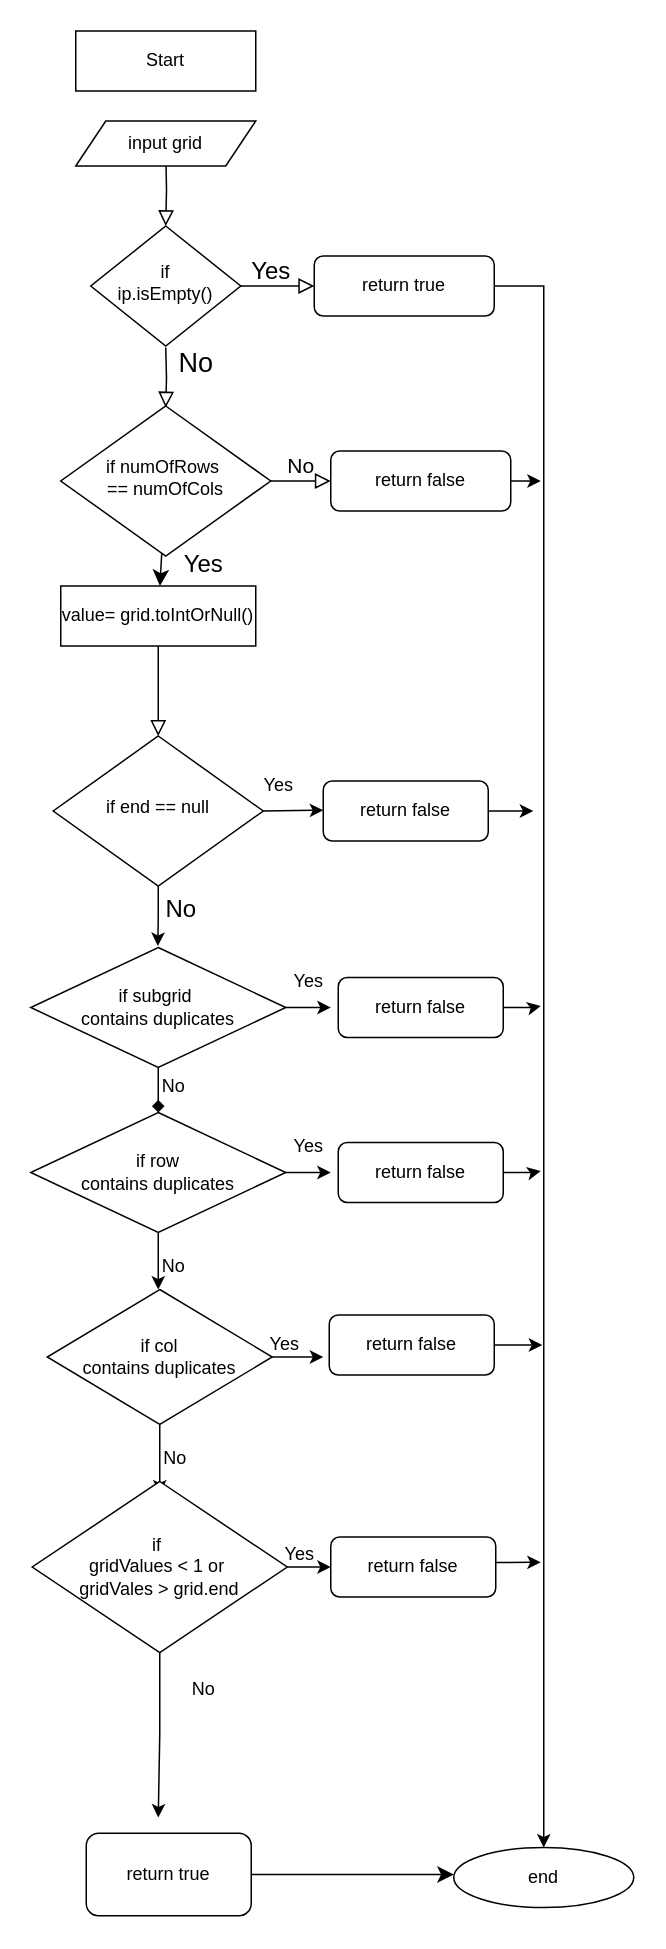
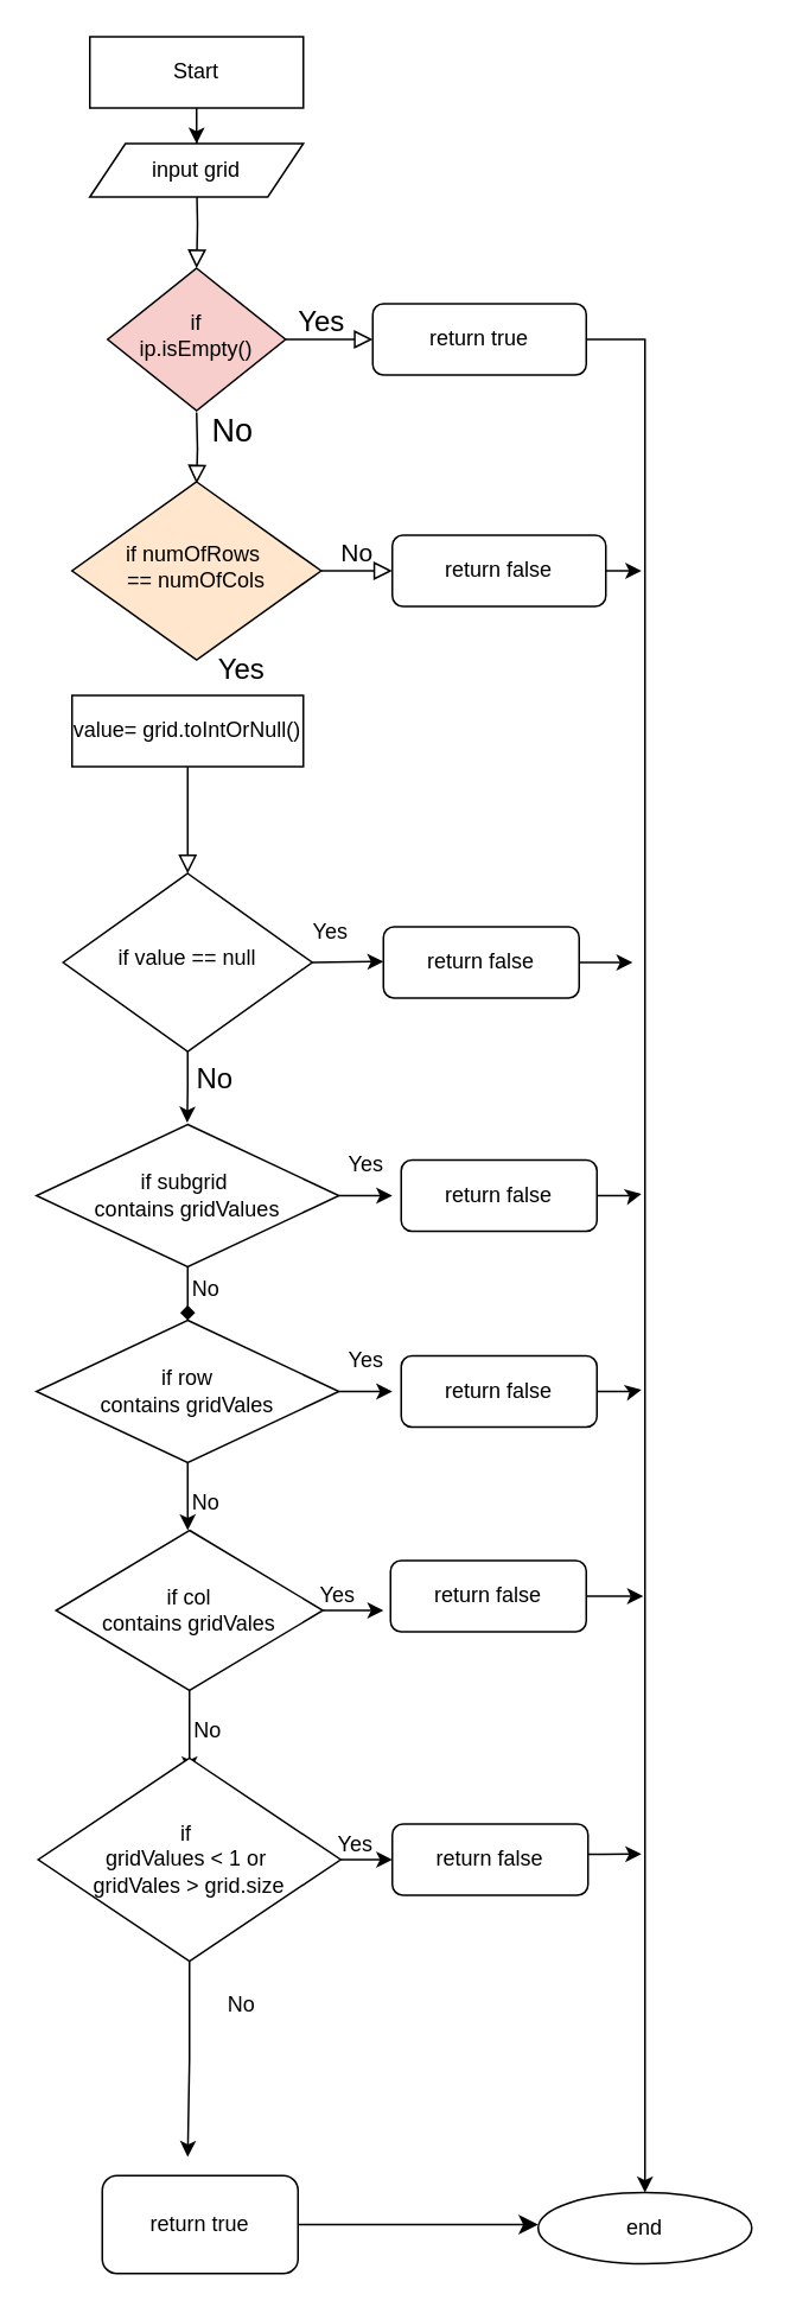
+ <mxCell id="14" value="" style="edgeStyle=orthogonalEdgeStyle;rounded=0;orthogonalLoop=1;jettySize=auto;html=1;" edge="1" parent="1" source="15" target="16"><mxGeometry relative="1" as="geometry" /></mxCell>
- <mxCell id="5" value="if&lt;div&gt;ip.isEmpty()&lt;/div&gt;" style="rhombus;whiteSpace=wrap;html=1;shadow=0;fontFamily=Helvetica;fontSize=12;align=center;strokeWidth=1;spacing=6;spacingTop=-4;" vertex="1" parent="1"><mxGeometry x="60" y="150" width="100" height="80" as="geometry" /></mxCell>
+ <mxCell id="5" value="if&lt;div&gt;ip.isEmpty()&lt;/div&gt;" style="rhombus;whiteSpace=wrap;html=1;shadow=0;fontFamily=Helvetica;fontSize=12;align=center;strokeWidth=1;spacing=6;spacingTop=-4;fillColor=#f8cecc;" vertex="1" parent="1"><mxGeometry x="60" y="150" width="100" height="80" as="geometry" /></mxCell>
- <mxCell id="11" value="if&amp;nbsp;&lt;span style=&quot;background-color: transparent; color: light-dark(rgb(0, 0, 0), rgb(255, 255, 255));&quot;&gt;numOfRows&amp;nbsp;&lt;/span&gt;&lt;div&gt;&lt;span style=&quot;background-color: transparent; color: light-dark(rgb(0, 0, 0), rgb(255, 255, 255));&quot;&gt;==&amp;nbsp;&lt;/span&gt;&lt;span style=&quot;background-color: transparent; color: light-dark(rgb(0, 0, 0), rgb(255, 255, 255));&quot;&gt;numOfCols&lt;/span&gt;&lt;/div&gt;" style="rhombus;whiteSpace=wrap;html=1;shadow=0;fontFamily=Helvetica;fontSize=12;align=center;strokeWidth=1;spacing=6;spacingTop=-4;" vertex="1" parent="1"><mxGeometry x="40" y="270" width="140" height="100" as="geometry" /></mxCell>
+ <mxCell id="11" value="if&amp;nbsp;&lt;span style=&quot;background-color: transparent; color: light-dark(rgb(0, 0, 0), rgb(255, 255, 255));&quot;&gt;numOfRows&amp;nbsp;&lt;/span&gt;&lt;div&gt;&lt;span style=&quot;background-color: transparent; color: light-dark(rgb(0, 0, 0), rgb(255, 255, 255));&quot;&gt;==&amp;nbsp;&lt;/span&gt;&lt;span style=&quot;background-color: transparent; color: light-dark(rgb(0, 0, 0), rgb(255, 255, 255));&quot;&gt;numOfCols&lt;/span&gt;&lt;/div&gt;" style="rhombus;whiteSpace=wrap;html=1;shadow=0;fontFamily=Helvetica;fontSize=12;align=center;strokeWidth=1;spacing=6;spacingTop=-4;fillColor=#ffe6cc;" vertex="1" parent="1"><mxGeometry x="40" y="270" width="140" height="100" as="geometry" /></mxCell>
- <mxCell id="10" style="edgeStyle=none;curved=1;rounded=0;orthogonalLoop=1;jettySize=auto;html=1;fontSize=12;startSize=8;endSize=8;" edge="1" parent="1" source="11" target="49"><mxGeometry relative="1" as="geometry" /></mxCell>
- <mxCell id="20" value="if end == null" style="rhombus;whiteSpace=wrap;html=1;shadow=0;fontFamily=Helvetica;fontSize=12;align=center;strokeWidth=1;spacing=6;spacingTop=-4;" vertex="1" parent="1"><mxGeometry x="35" y="490" width="140" height="100" as="geometry" /></mxCell>
+ <mxCell id="20" value="if value == null" style="rhombus;whiteSpace=wrap;html=1;shadow=0;fontFamily=Helvetica;fontSize=12;align=center;strokeWidth=1;spacing=6;spacingTop=-4;" vertex="1" parent="1"><mxGeometry x="35" y="490" width="140" height="100" as="geometry" /></mxCell>
- <mxCell id="26" value="if subgrid&amp;nbsp;&lt;div&gt;contains duplicates&lt;/div&gt;" style="rhombus;whiteSpace=wrap;html=1;" vertex="1" parent="1"><mxGeometry x="20" y="631" width="170" height="80" as="geometry" /></mxCell>
+ <mxCell id="26" value="if subgrid&amp;nbsp;&lt;div&gt;contains gridValues&lt;/div&gt;" style="rhombus;whiteSpace=wrap;html=1;" vertex="1" parent="1"><mxGeometry x="20" y="631" width="170" height="80" as="geometry" /></mxCell>
- <mxCell id="31" value="if row&lt;div&gt;contains duplicates&lt;/div&gt;" style="rhombus;whiteSpace=wrap;html=1;" vertex="1" parent="1"><mxGeometry x="20" y="741" width="170" height="80" as="geometry" /></mxCell>
+ <mxCell id="31" value="if row&lt;div&gt;contains gridVales&lt;/div&gt;" style="rhombus;whiteSpace=wrap;html=1;" vertex="1" parent="1"><mxGeometry x="20" y="741" width="170" height="80" as="geometry" /></mxCell>
- <mxCell id="36" value="if col&lt;div&gt;contains duplicates&lt;/div&gt;" style="rhombus;whiteSpace=wrap;html=1;" vertex="1" parent="1"><mxGeometry x="31" y="859" width="150" height="90" as="geometry" /></mxCell>
+ <mxCell id="36" value="if col&lt;div&gt;contains gridVales&lt;/div&gt;" style="rhombus;whiteSpace=wrap;html=1;" vertex="1" parent="1"><mxGeometry x="31" y="859" width="150" height="90" as="geometry" /></mxCell>
- <mxCell id="42" value="if&amp;nbsp;&lt;div&gt;&lt;span style=&quot;background-color: transparent; color: light-dark(rgb(0, 0, 0), rgb(255, 255, 255));&quot;&gt;gridValues &amp;lt; 1 or&amp;nbsp;&lt;/span&gt;&lt;div&gt;gridVales &amp;gt; grid.end&lt;/div&gt;&lt;/div&gt;" style="rhombus;whiteSpace=wrap;html=1;" vertex="1" parent="1"><mxGeometry x="21" y="987" width="170" height="114" as="geometry" /></mxCell>
+ <mxCell id="42" value="if&amp;nbsp;&lt;div&gt;&lt;span style=&quot;background-color: transparent; color: light-dark(rgb(0, 0, 0), rgb(255, 255, 255));&quot;&gt;gridValues &amp;lt; 1 or&amp;nbsp;&lt;/span&gt;&lt;div&gt;gridVales &amp;gt; grid.size&lt;/div&gt;&lt;/div&gt;" style="rhombus;whiteSpace=wrap;html=1;" vertex="1" parent="1"><mxGeometry x="21" y="987" width="170" height="114" as="geometry" /></mxCell>
